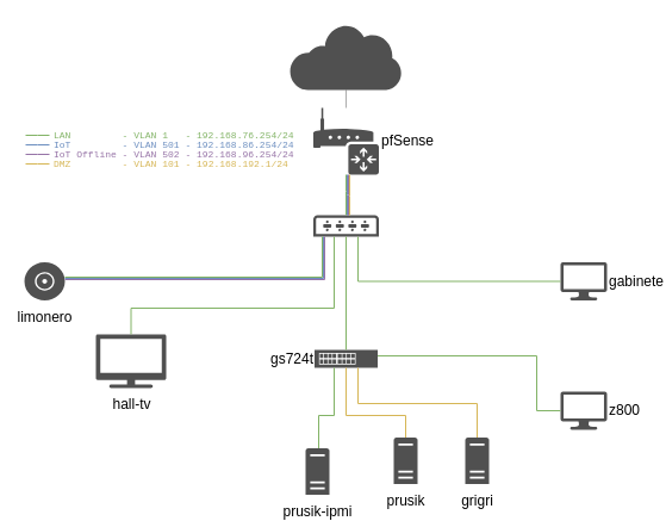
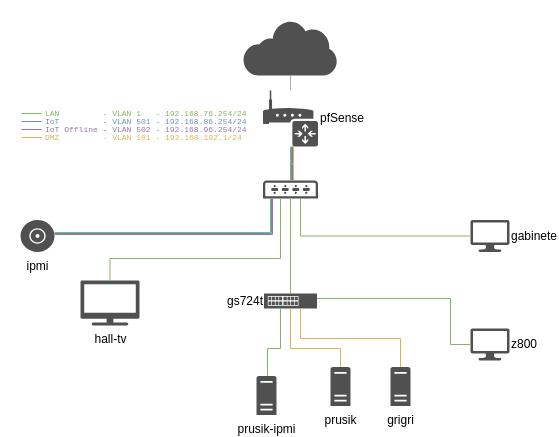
- <mxCell id="6" value="&lt;div&gt;limonero&lt;/div&gt;" style="sketch=0;pointerEvents=1;shadow=0;dashed=0;html=1;strokeColor=none;fillColor=#505050;labelPosition=center;verticalLabelPosition=bottom;verticalAlign=top;outlineConnect=0;align=center;shape=mxgraph.office.devices.cd_dvd;rounded=1;fontSize=12;" parent="1" vertex="1"><mxGeometry x="20" y="219.5" width="34" height="32" as="geometry" /></mxCell>
+ <mxCell id="6" value="&lt;div&gt;ipmi&lt;/div&gt;" style="sketch=0;pointerEvents=1;shadow=0;dashed=0;html=1;strokeColor=none;fillColor=#505050;labelPosition=center;verticalLabelPosition=bottom;verticalAlign=top;outlineConnect=0;align=center;shape=mxgraph.office.devices.cd_dvd;rounded=1;fontSize=12;" parent="1" vertex="1"><mxGeometry x="20" y="219.5" width="34" height="32" as="geometry" /></mxCell>
